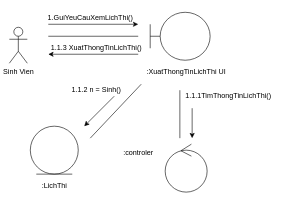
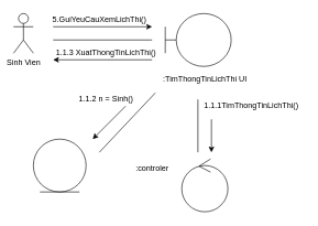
- <mxCell id="5" value="1.GuiYeuCauXemLichThi()" style="text;html=1;align=center;verticalAlign=middle;resizable=0;points=[];autosize=1;strokeColor=none;fillColor=none;" vertex="1" parent="1"><mxGeometry x="70" y="20" width="160" height="20" as="geometry" /></mxCell>
+ <mxCell id="5" value="5.GuiYeuCauXemLichThi()" style="text;html=1;align=center;verticalAlign=middle;resizable=0;points=[];autosize=1;strokeColor=none;fillColor=none;" vertex="1" parent="1"><mxGeometry x="70" y="20" width="160" height="20" as="geometry" /></mxCell>
- <mxCell id="2" value="Sinh Vien&lt;br&gt;" style="shape=umlActor;verticalLabelPosition=bottom;verticalAlign=top;html=1;outlineConnect=0;" vertex="1" parent="1"><mxGeometry x="15" y="45" width="30" height="60" as="geometry" /></mxCell>
+ <mxCell id="2" value="Sinh Vien&lt;br&gt;" style="shape=umlActor;verticalLabelPosition=bottom;verticalAlign=top;html=1;outlineConnect=0;" vertex="1" parent="1"><mxGeometry x="20" y="20" width="30" height="60" as="geometry" /></mxCell>
- <mxCell id="9" value=":XuatThongTinLichThi UI" style="text;html=1;align=center;verticalAlign=middle;resizable=0;points=[];autosize=1;strokeColor=none;fillColor=none;" vertex="1" parent="1"><mxGeometry x="235" y="110" width="150" height="20" as="geometry" /></mxCell>
+ <mxCell id="9" value=":TimThongTinLichThi UI" style="text;html=1;align=center;verticalAlign=middle;resizable=0;points=[];autosize=1;strokeColor=none;fillColor=none;" vertex="1" parent="1"><mxGeometry x="235" y="110" width="150" height="20" as="geometry" /></mxCell>
- <mxCell id="15" value=":LichThi" style="text;html=1;align=center;verticalAlign=middle;resizable=0;points=[];autosize=1;strokeColor=none;fillColor=none;" vertex="1" parent="1"><mxGeometry x="60" y="300" width="60" height="20" as="geometry" /></mxCell>
